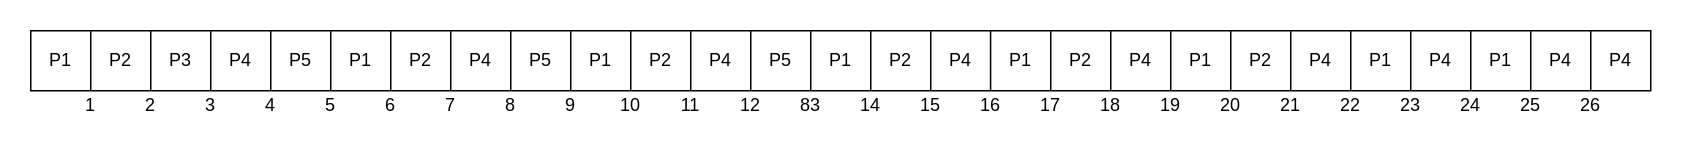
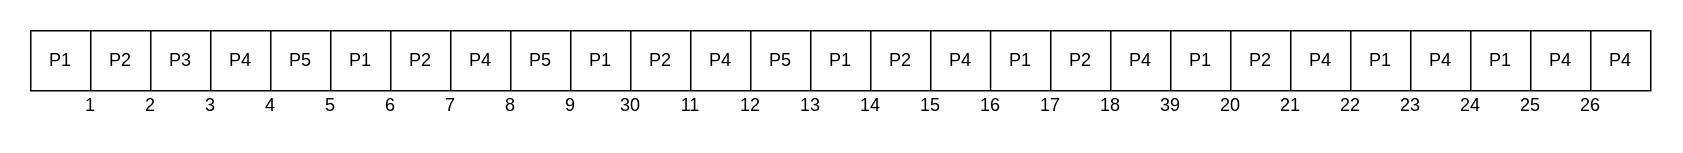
- <mxCell id="46" value="10" style="text;html=1;strokeColor=none;fillColor=none;align=center;verticalAlign=middle;whiteSpace=wrap;rounded=0;" vertex="1" parent="1"><mxGeometry x="410" y="60" width="20" height="20" as="geometry" /></mxCell>
+ <mxCell id="46" value="30" style="text;html=1;strokeColor=none;fillColor=none;align=center;verticalAlign=middle;whiteSpace=wrap;rounded=0;" vertex="1" parent="1"><mxGeometry x="410" y="60" width="20" height="20" as="geometry" /></mxCell>
- <mxCell id="49" value="83" style="text;html=1;strokeColor=none;fillColor=none;align=center;verticalAlign=middle;whiteSpace=wrap;rounded=0;" vertex="1" parent="1"><mxGeometry x="530" y="60" width="20" height="20" as="geometry" /></mxCell>
+ <mxCell id="49" value="13" style="text;html=1;strokeColor=none;fillColor=none;align=center;verticalAlign=middle;whiteSpace=wrap;rounded=0;" vertex="1" parent="1"><mxGeometry x="530" y="60" width="20" height="20" as="geometry" /></mxCell>
- <mxCell id="61" value="19" style="text;html=1;strokeColor=none;fillColor=none;align=center;verticalAlign=middle;whiteSpace=wrap;rounded=0;" vertex="1" parent="1"><mxGeometry x="770" y="60" width="20" height="20" as="geometry" /></mxCell>
+ <mxCell id="61" value="39" style="text;html=1;strokeColor=none;fillColor=none;align=center;verticalAlign=middle;whiteSpace=wrap;rounded=0;" vertex="1" parent="1"><mxGeometry x="770" y="60" width="20" height="20" as="geometry" /></mxCell>
